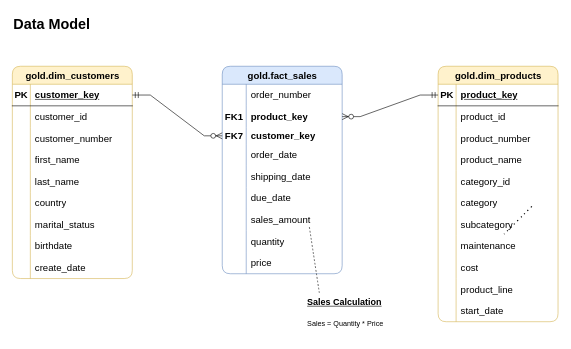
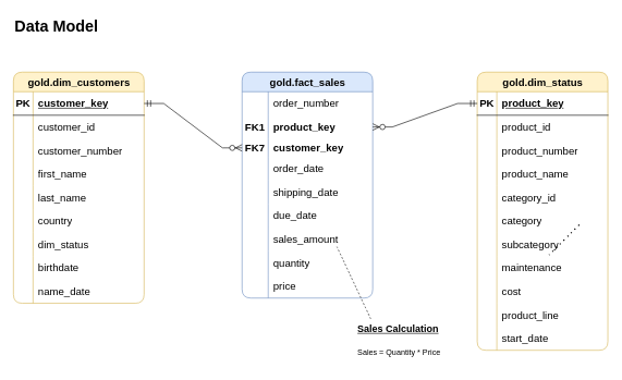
- <mxCell id="31" value="gold.dim_products" style="shape=table;startSize=30;container=1;collapsible=1;childLayout=tableLayout;fixedRows=1;rowLines=0;fontStyle=1;align=center;resizeLast=1;html=1;fillColor=#fff2cc;strokeColor=#d6b656;rounded=1;fontSize=16;" vertex="1" parent="1"><mxGeometry x="730" y="110" width="200" height="426" as="geometry" /></mxCell>
+ <mxCell id="31" value="gold.dim_status" style="shape=table;startSize=30;container=1;collapsible=1;childLayout=tableLayout;fixedRows=1;rowLines=0;fontStyle=1;align=center;resizeLast=1;html=1;fillColor=#fff2cc;strokeColor=#d6b656;rounded=1;fontSize=16;" vertex="1" parent="1"><mxGeometry x="730" y="110" width="200" height="426" as="geometry" /></mxCell>
- <mxCell id="24" value="marital_status" style="shape=partialRectangle;connectable=0;fillColor=none;top=0;left=0;bottom=0;right=0;align=left;spacingLeft=6;overflow=hidden;whiteSpace=wrap;html=1;fontSize=16;fontStyle=0" vertex="1" parent="22"><mxGeometry x="30" width="170" height="36" as="geometry"><mxRectangle width="170" height="36" as="alternateBounds" /></mxGeometry></mxCell>
+ <mxCell id="24" value="dim_status" style="shape=partialRectangle;connectable=0;fillColor=none;top=0;left=0;bottom=0;right=0;align=left;spacingLeft=6;overflow=hidden;whiteSpace=wrap;html=1;fontSize=16;fontStyle=0" vertex="1" parent="22"><mxGeometry x="30" width="170" height="36" as="geometry"><mxRectangle width="170" height="36" as="alternateBounds" /></mxGeometry></mxCell>
- <mxCell id="30" value="create_date" style="shape=partialRectangle;connectable=0;fillColor=none;top=0;left=0;bottom=0;right=0;align=left;spacingLeft=6;overflow=hidden;whiteSpace=wrap;html=1;fontSize=16;fontStyle=0" vertex="1" parent="28"><mxGeometry x="30" width="170" height="36" as="geometry"><mxRectangle width="170" height="36" as="alternateBounds" /></mxGeometry></mxCell>
+ <mxCell id="30" value="name_date" style="shape=partialRectangle;connectable=0;fillColor=none;top=0;left=0;bottom=0;right=0;align=left;spacingLeft=6;overflow=hidden;whiteSpace=wrap;html=1;fontSize=16;fontStyle=0" vertex="1" parent="28"><mxGeometry x="30" width="170" height="36" as="geometry"><mxRectangle width="170" height="36" as="alternateBounds" /></mxGeometry></mxCell>
- <mxCell id="95" value="&lt;h1 style=&quot;margin-top: 0px;&quot;&gt;&lt;font style=&quot;font-size: 15px;&quot;&gt;&lt;u style=&quot;&quot;&gt;Sales Calculation&lt;/u&gt;&lt;/font&gt;&lt;/h1&gt;&lt;p&gt;&lt;font&gt;Sales = Quantity * Price&lt;/font&gt;&lt;/p&gt;" style="text;html=1;whiteSpace=wrap;overflow=hidden;rounded=0;" vertex="1" parent="1"><mxGeometry x="510" y="480" width="170" height="80" as="geometry" /></mxCell>
+ <mxCell id="95" value="&lt;h1 style=&quot;margin-top: 0px;&quot;&gt;&lt;font style=&quot;font-size: 15px;&quot;&gt;&lt;u style=&quot;&quot;&gt;Sales Calculation&lt;/u&gt;&lt;/font&gt;&lt;/h1&gt;&lt;p&gt;&lt;font&gt;Sales = Quantity * Price&lt;/font&gt;&lt;/p&gt;" style="text;html=1;whiteSpace=wrap;overflow=hidden;rounded=0;" vertex="1" parent="1"><mxGeometry x="545" y="480" width="170" height="80" as="geometry" /></mxCell>
